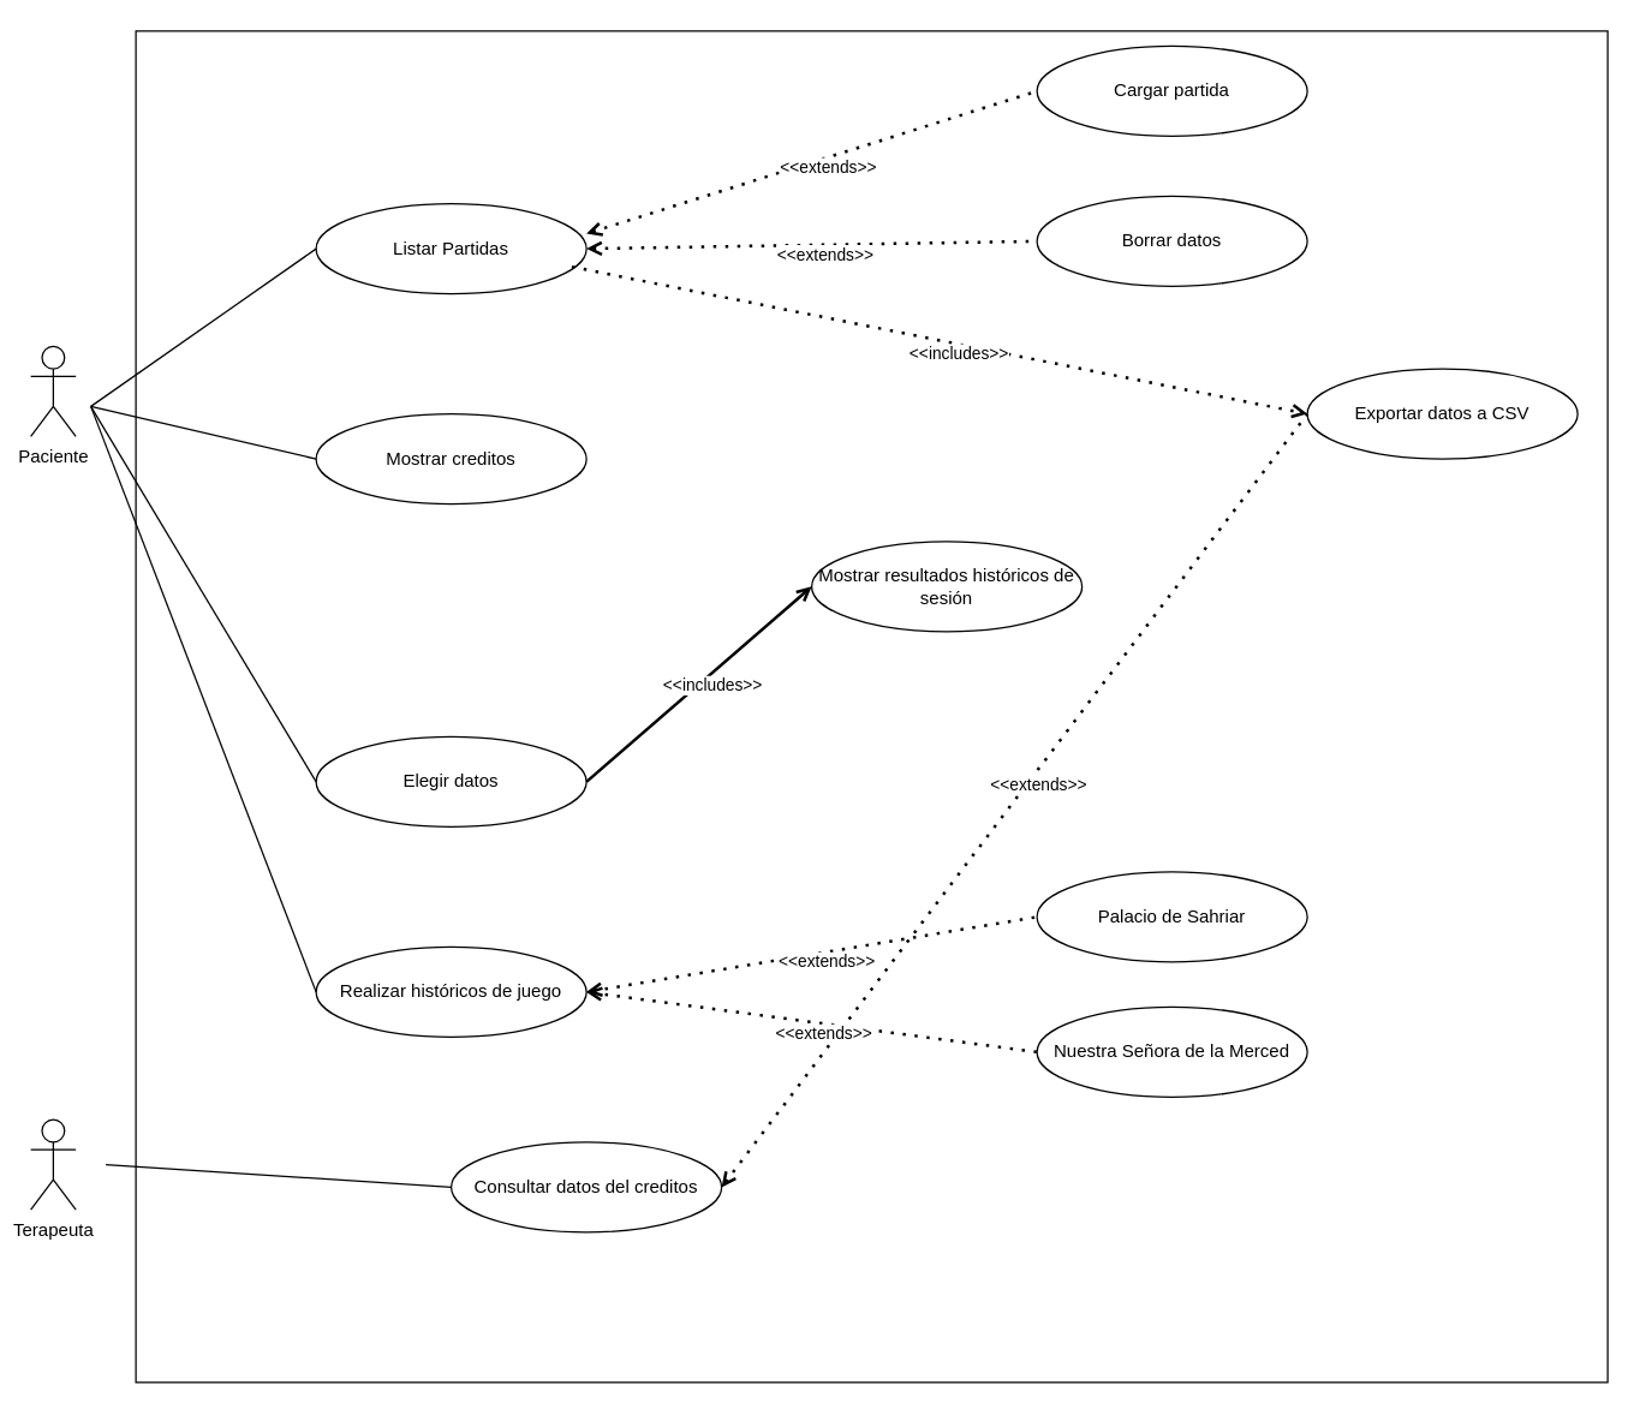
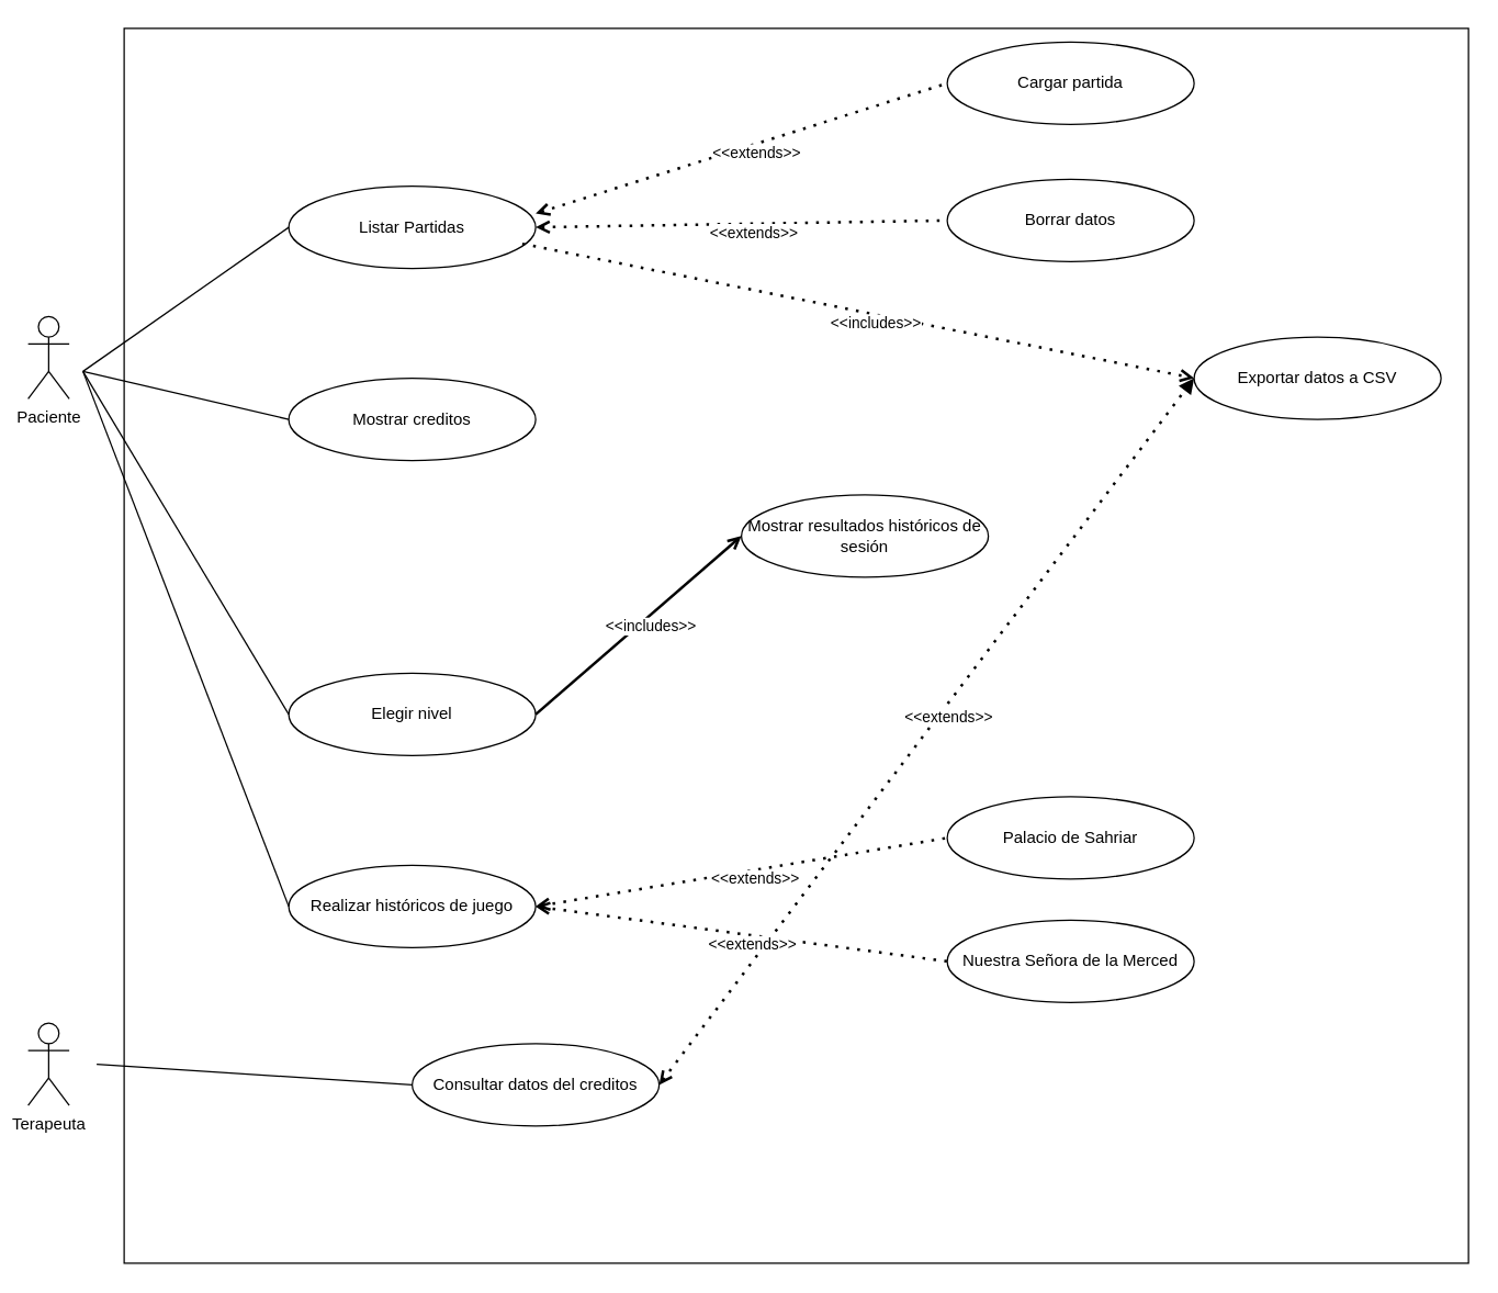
- <mxCell id="23" value="" style="endArrow=none;dashed=1;html=1;dashPattern=1 3;strokeWidth=2;rounded=0;strokeColor=default;startArrow=open;startFill=0;exitX=1;exitY=0.5;exitDx=0;exitDy=0;entryX=0;entryY=0.5;entryDx=0;entryDy=0;" edge="1" parent="1" source="22" target="20"><mxGeometry width="50" height="50" relative="1" as="geometry"><mxPoint x="510" y="605" as="sourcePoint" /><mxPoint x="650" y="655" as="targetPoint" /></mxGeometry></mxCell>
+ <mxCell id="23" value="" style="endArrow=block;dashed=1;html=1;dashPattern=1 3;strokeWidth=2;rounded=0;strokeColor=default;startArrow=open;startFill=0;exitX=1;exitY=0.5;exitDx=0;exitDy=0;entryX=0;entryY=0.5;entryDx=0;entryDy=0;" edge="1" parent="1" source="22" target="20"><mxGeometry width="50" height="50" relative="1" as="geometry"><mxPoint x="510" y="605" as="sourcePoint" /><mxPoint x="650" y="655" as="targetPoint" /></mxGeometry></mxCell>
- <mxCell id="16" value="Elegir datos" style="ellipse;whiteSpace=wrap;html=1;fillColor=none;" vertex="1" parent="1"><mxGeometry x="210" y="490" width="180" height="60" as="geometry" /></mxCell>
+ <mxCell id="16" value="Elegir nivel" style="ellipse;whiteSpace=wrap;html=1;fillColor=none;" vertex="1" parent="1"><mxGeometry x="210" y="490" width="180" height="60" as="geometry" /></mxCell>
